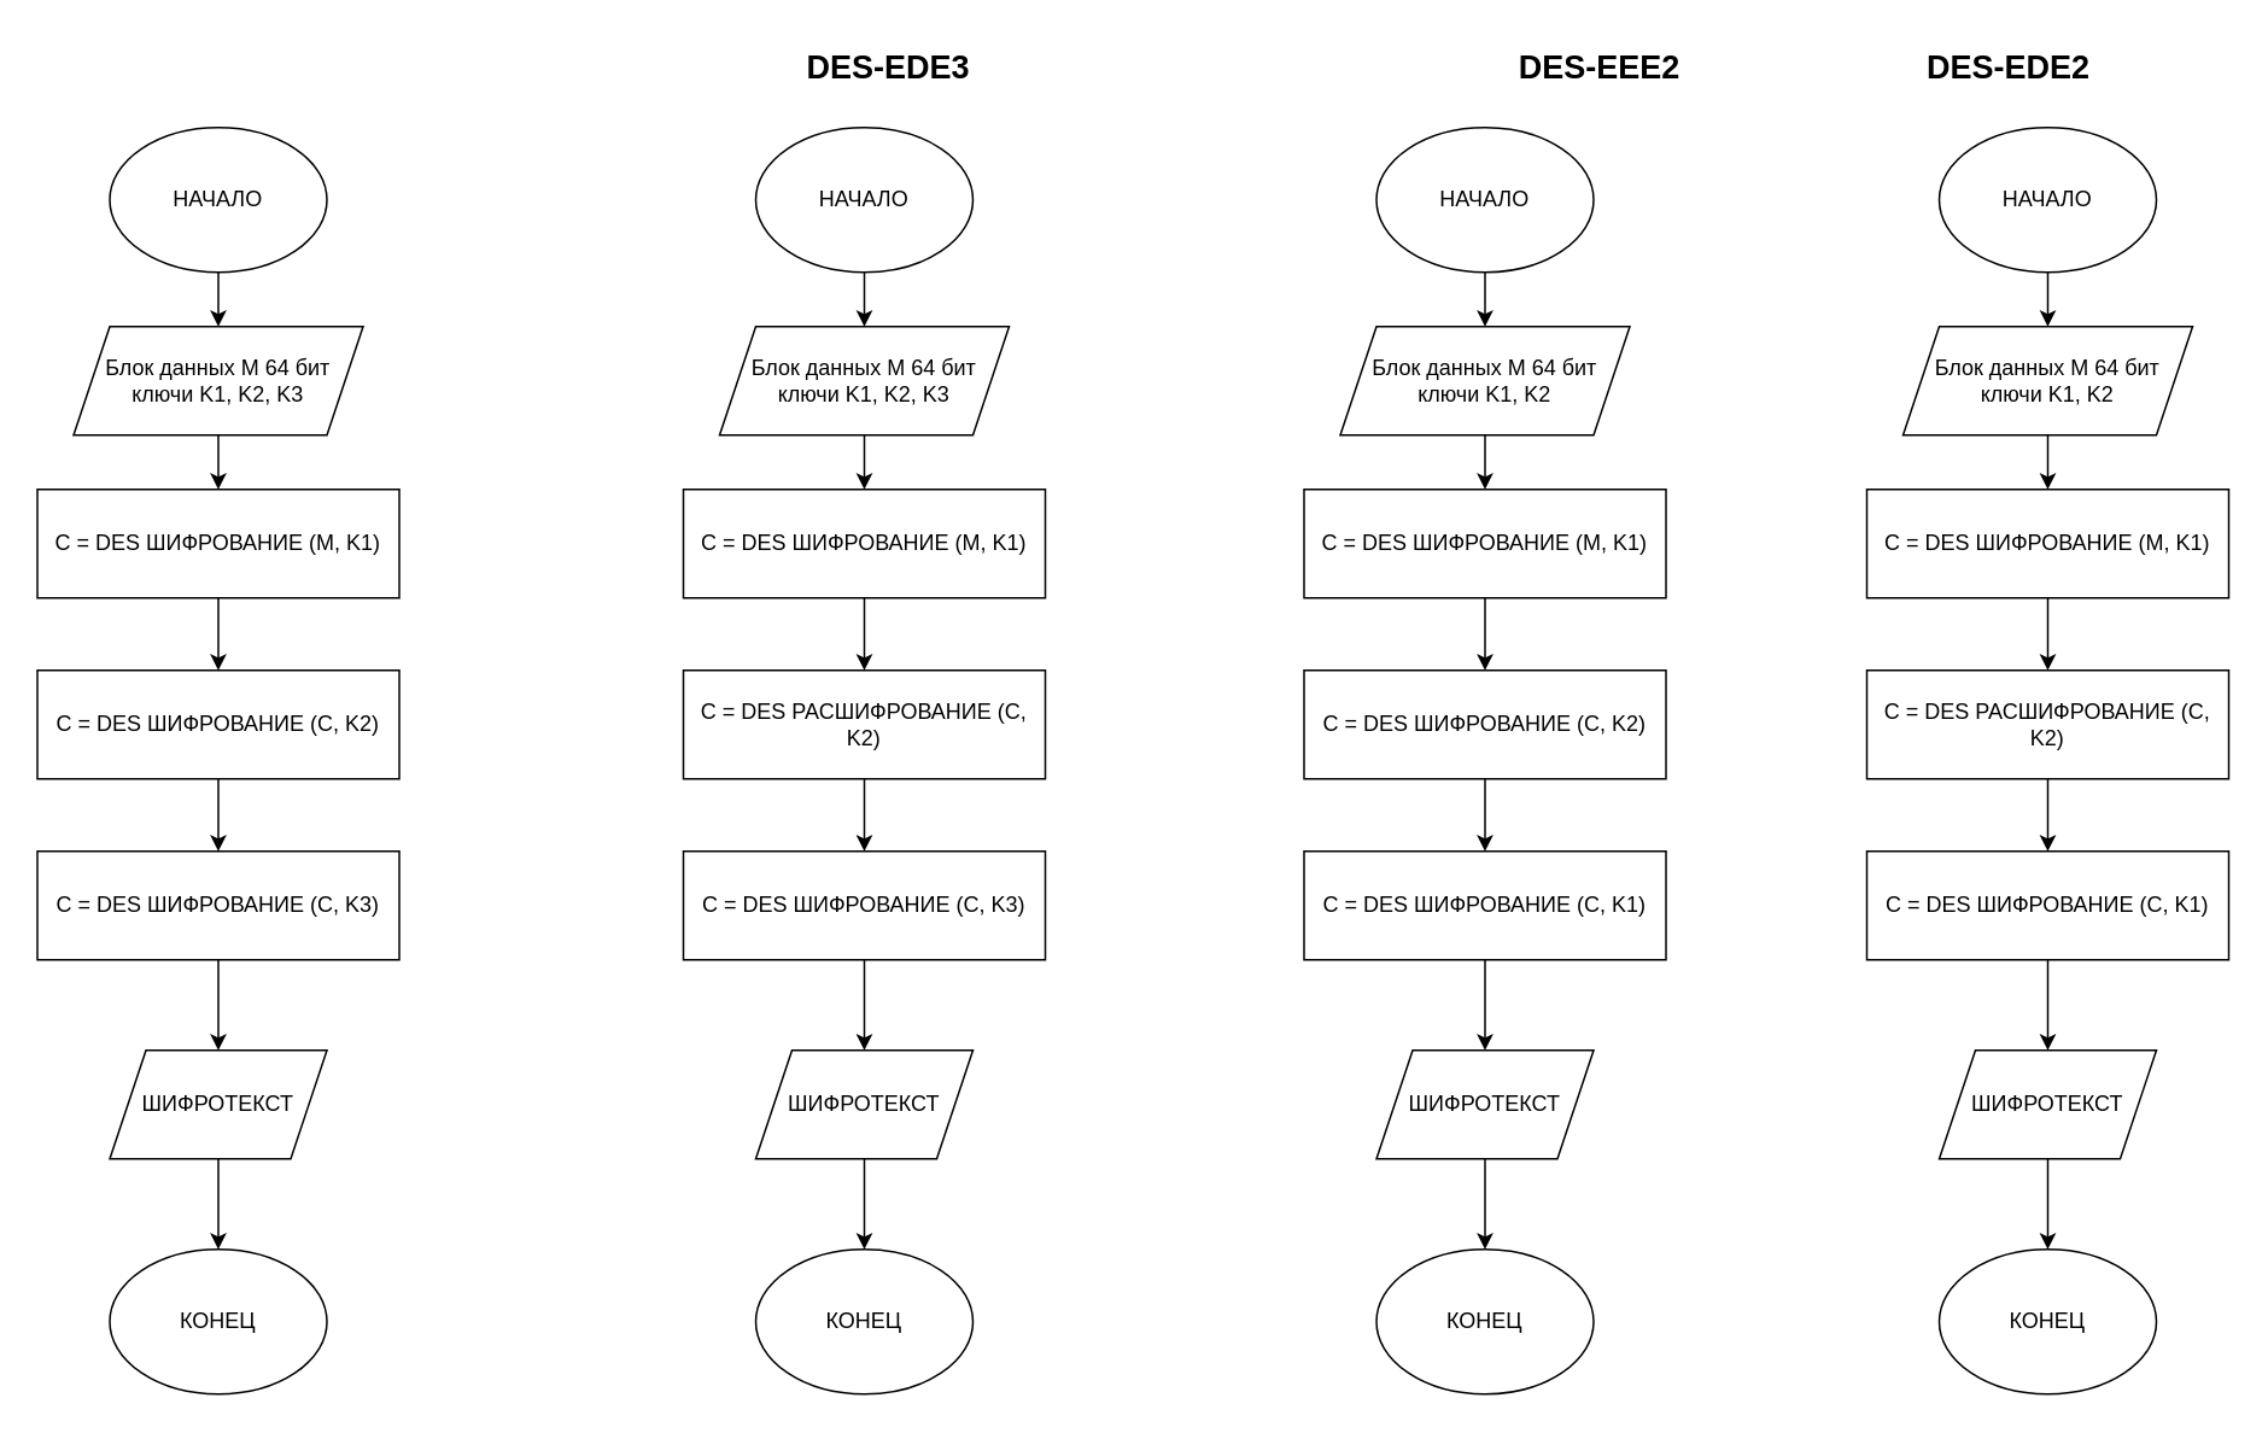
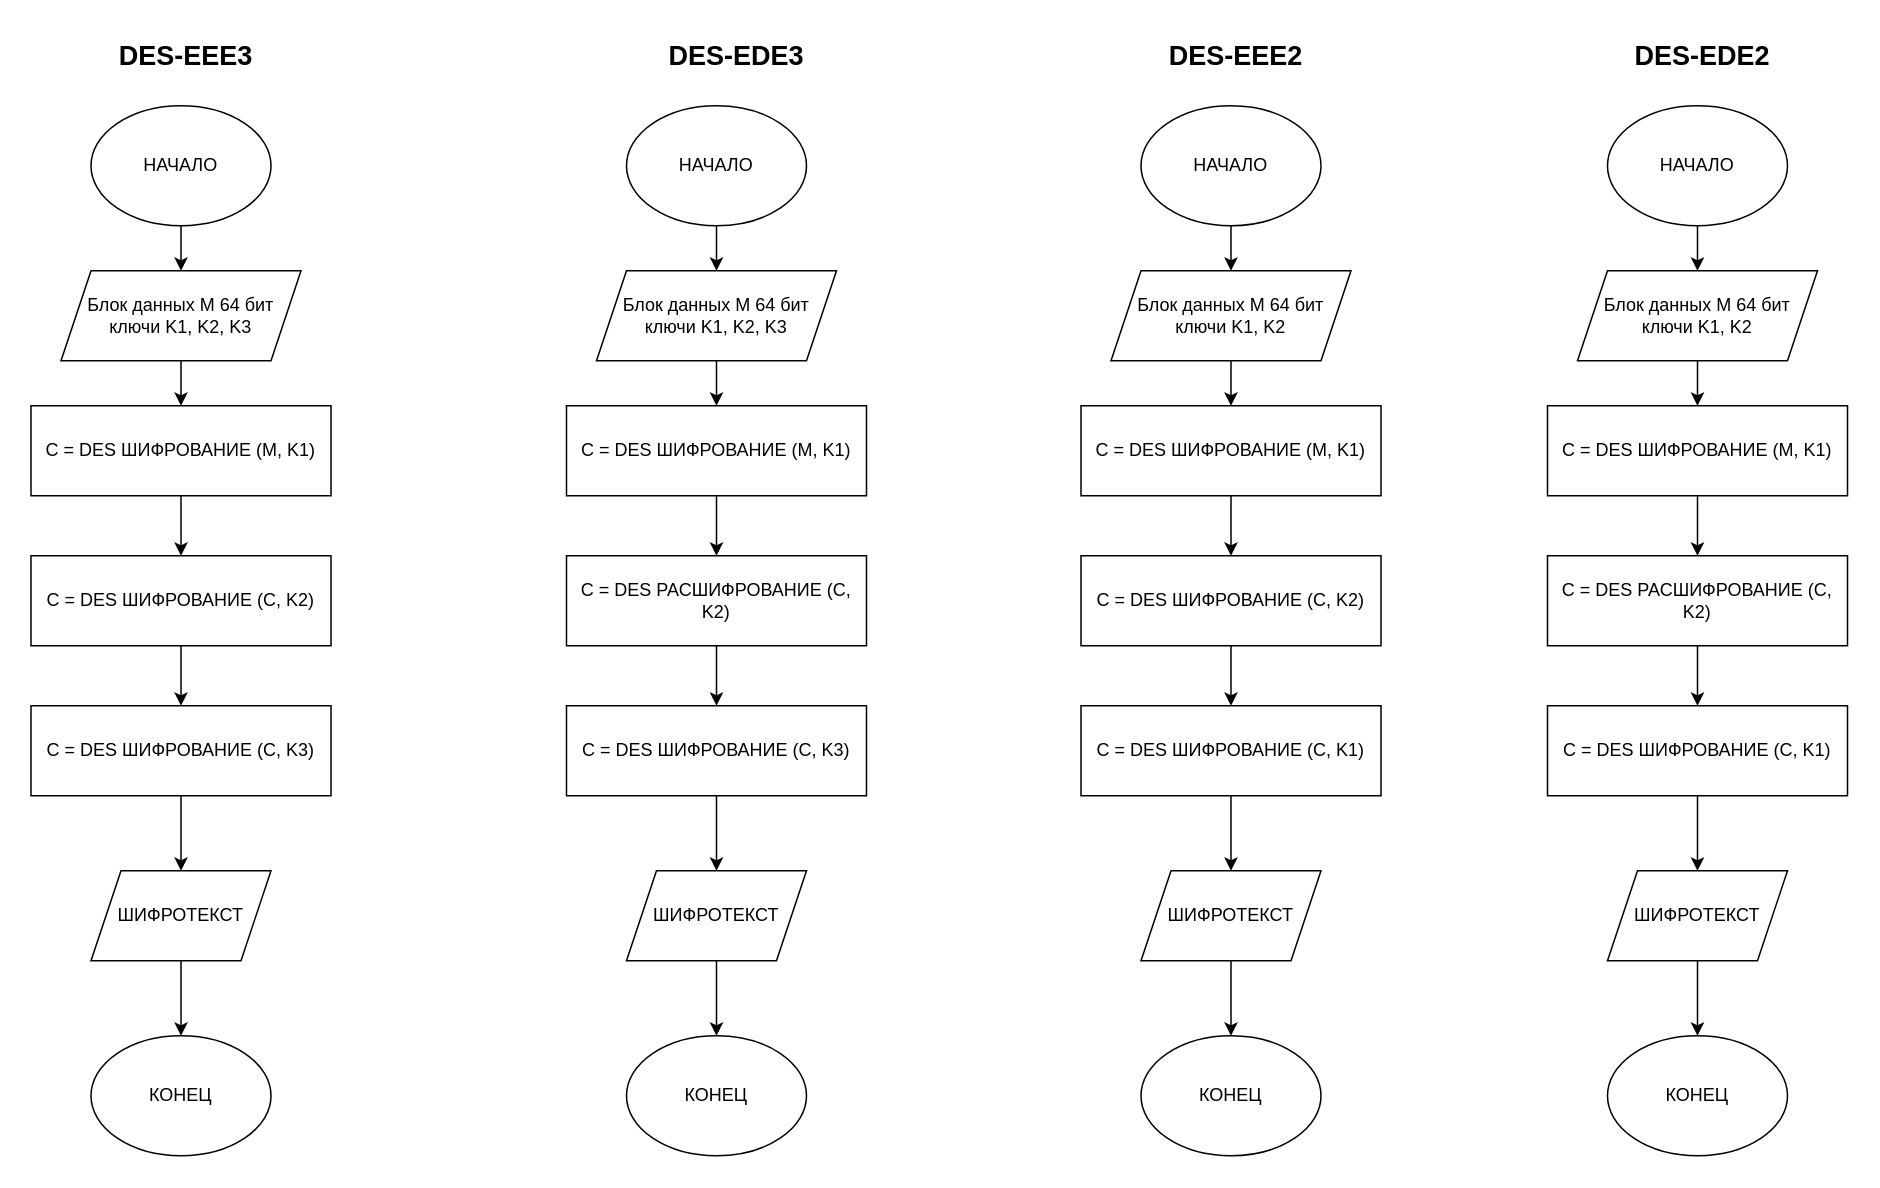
+ <mxCell id="54" value="DES-EEE3" style="text;html=1;align=center;verticalAlign=middle;resizable=0;points=[];autosize=1;fillColor=none;strokeColor=none;fontColor=#000000;labelBackgroundColor=none;fontSize=18;fontStyle=1" parent="1" vertex="1"><mxGeometry x="69" y="20" width="107" height="34" as="geometry" /></mxCell>
- <mxCell id="56" value="DES-EEE2" style="text;html=1;align=center;verticalAlign=middle;resizable=0;points=[];autosize=1;fillColor=none;strokeColor=none;fontColor=#000000;labelBackgroundColor=none;fontSize=18;fontStyle=1" parent="1" vertex="1"><mxGeometry x="829" y="20" width="107" height="34" as="geometry" /></mxCell>
+ <mxCell id="56" value="DES-EEE2" style="text;html=1;align=center;verticalAlign=middle;resizable=0;points=[];autosize=1;fillColor=none;strokeColor=none;fontColor=#000000;labelBackgroundColor=none;fontSize=18;fontStyle=1" parent="1" vertex="1"><mxGeometry x="769" y="20" width="107" height="34" as="geometry" /></mxCell>
- <mxCell id="57" value="DES-EDE2" style="text;html=1;align=center;verticalAlign=middle;resizable=0;points=[];autosize=1;fillColor=none;strokeColor=none;fontColor=#000000;labelBackgroundColor=none;fontSize=18;fontStyle=1" parent="1" vertex="1"><mxGeometry x="1055" y="20" width="108" height="34" as="geometry" /></mxCell>
+ <mxCell id="57" value="DES-EDE2" style="text;html=1;align=center;verticalAlign=middle;resizable=0;points=[];autosize=1;fillColor=none;strokeColor=none;fontColor=#000000;labelBackgroundColor=none;fontSize=18;fontStyle=1" parent="1" vertex="1"><mxGeometry x="1080" y="20" width="108" height="34" as="geometry" /></mxCell>
